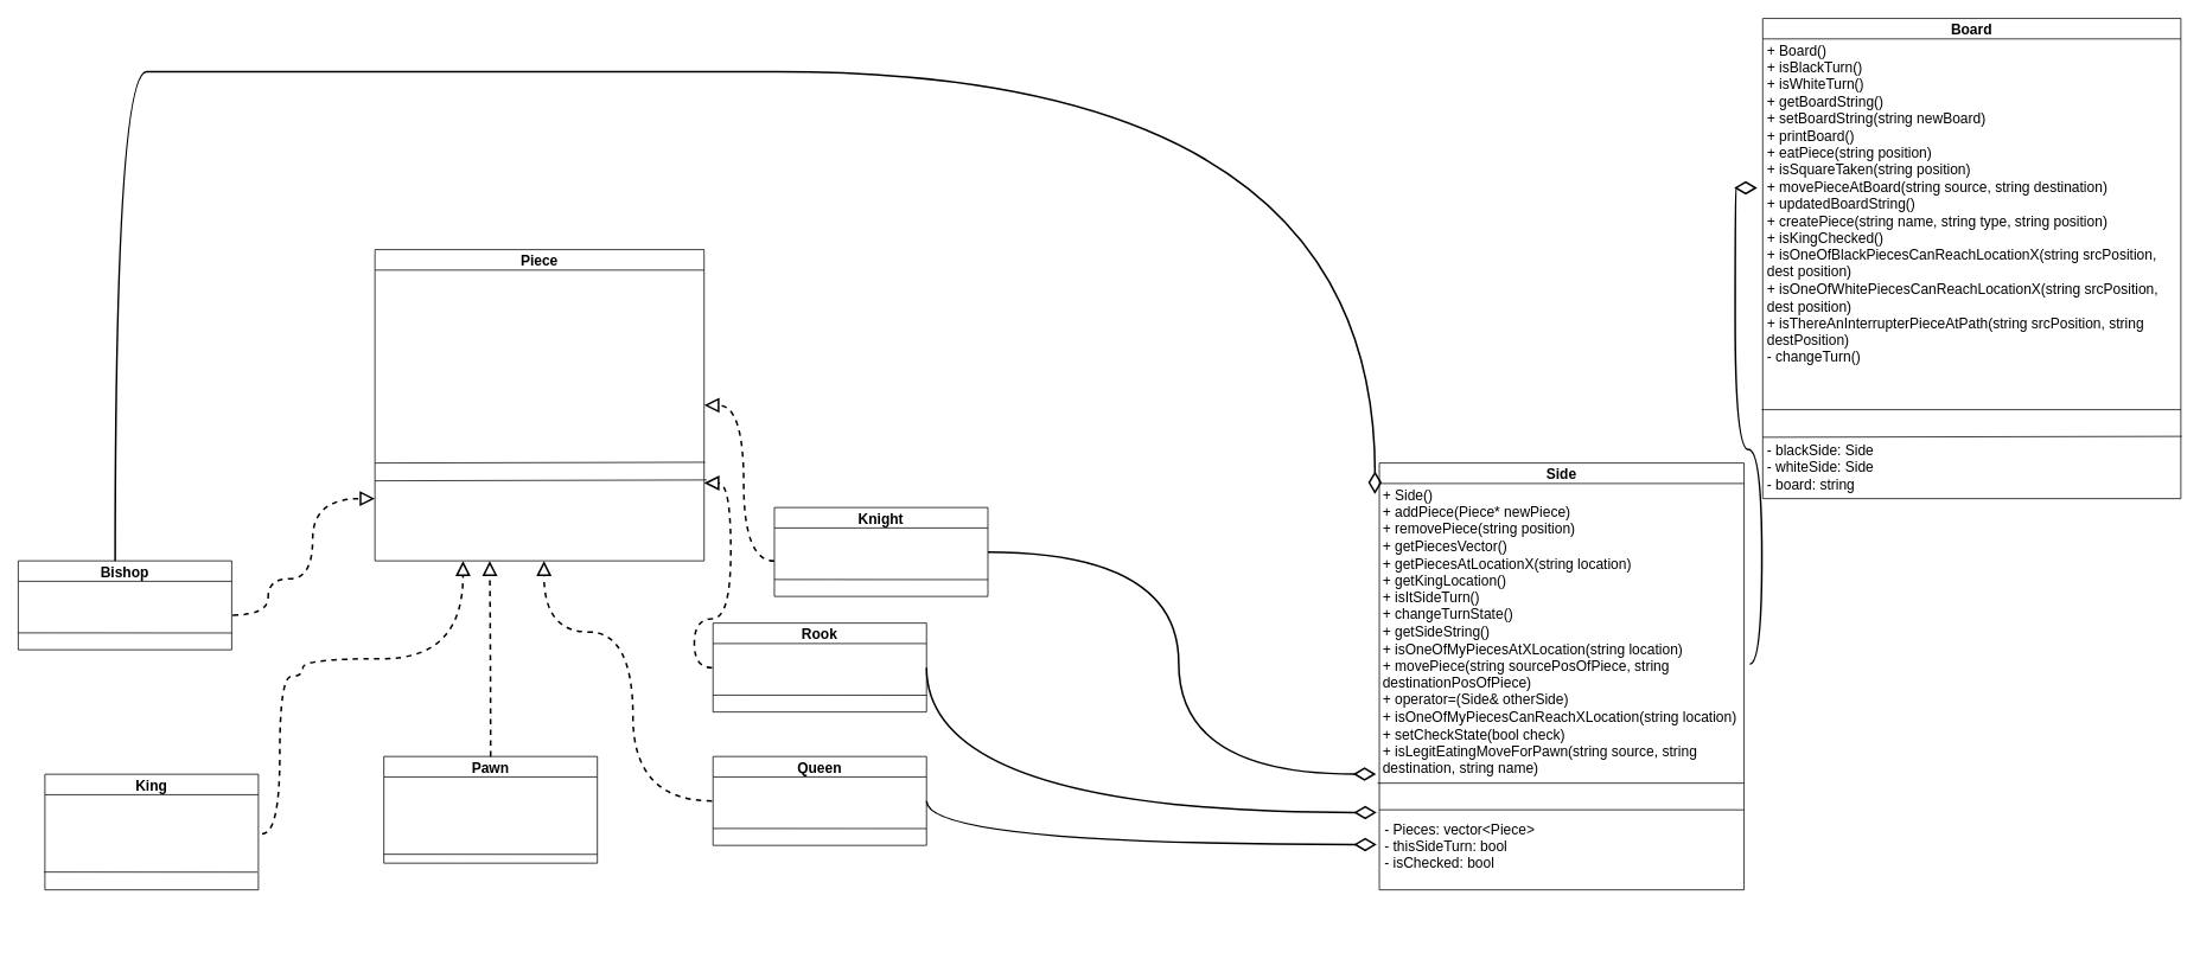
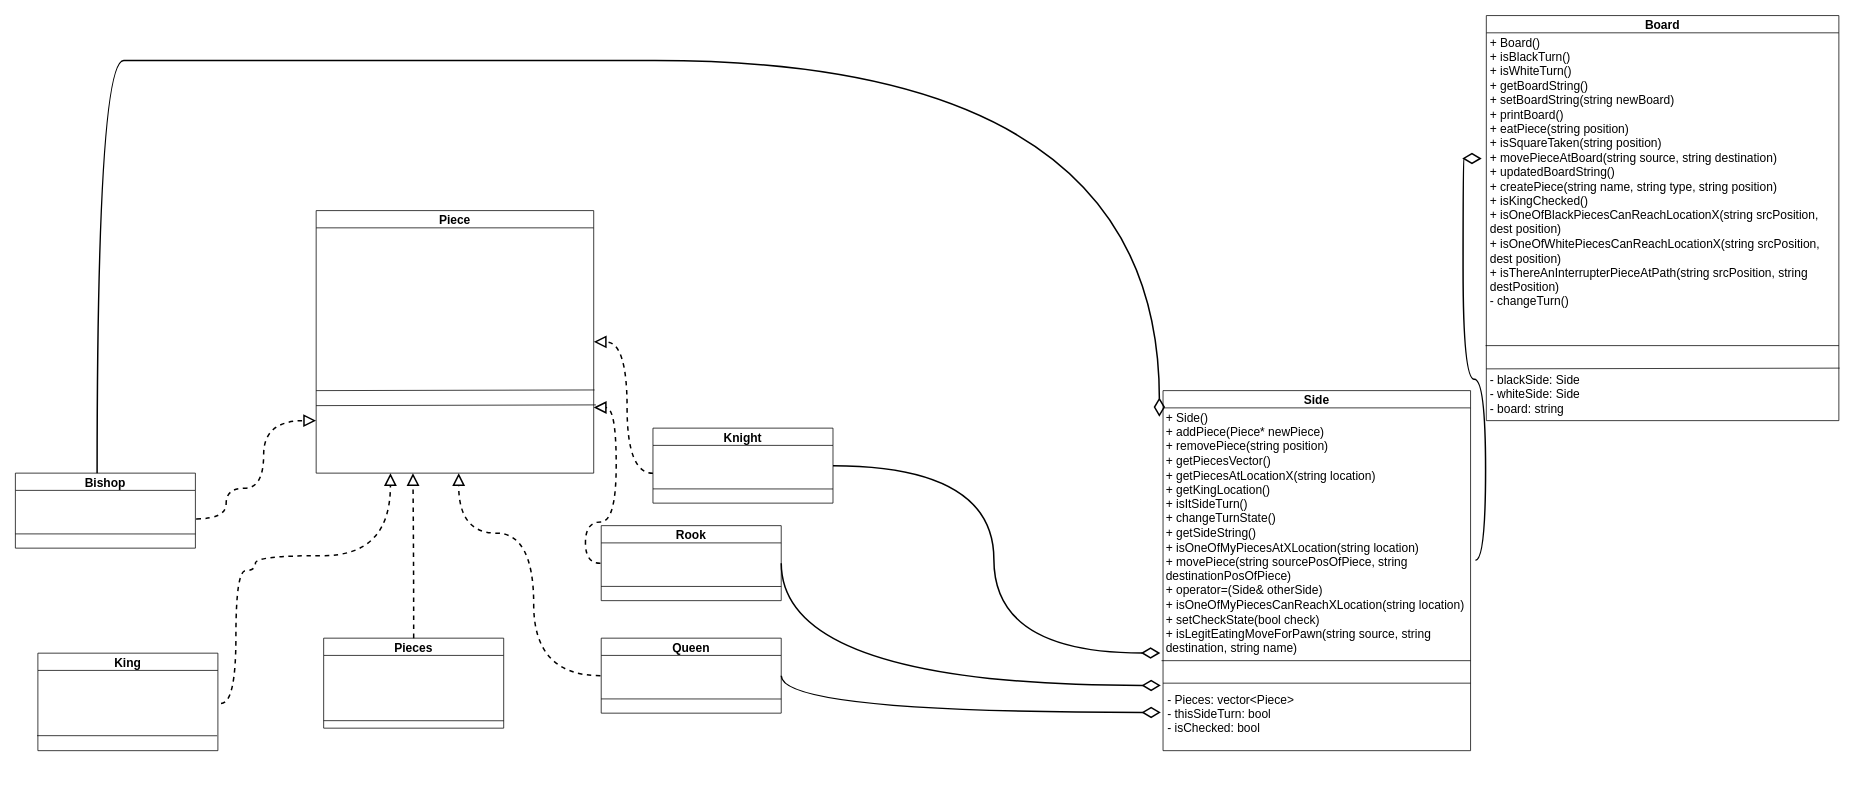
- <mxCell id="12" value="Pawn" style="swimlane;fontSize=16;" vertex="1" parent="1"><mxGeometry x="431" y="850" width="240" height="120" as="geometry" /></mxCell>
+ <mxCell id="12" value="Pieces" style="swimlane;fontSize=16;" vertex="1" parent="1"><mxGeometry x="431" y="850" width="240" height="120" as="geometry" /></mxCell>
